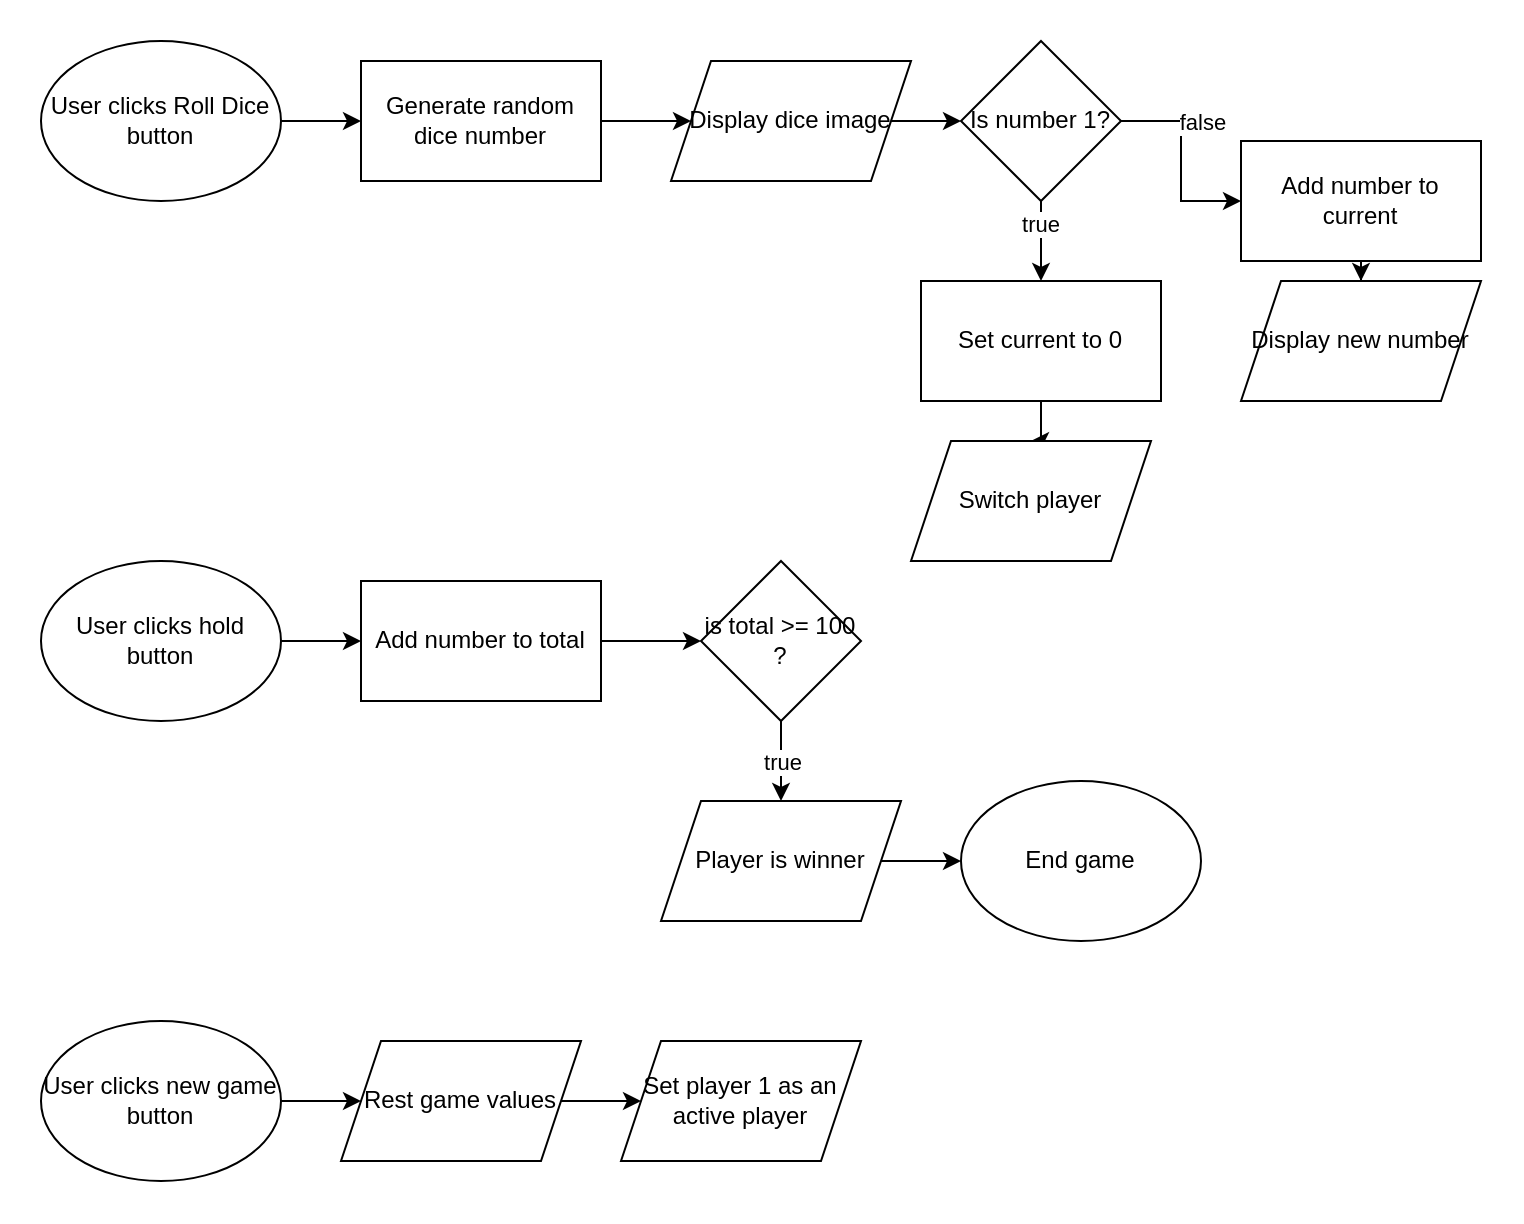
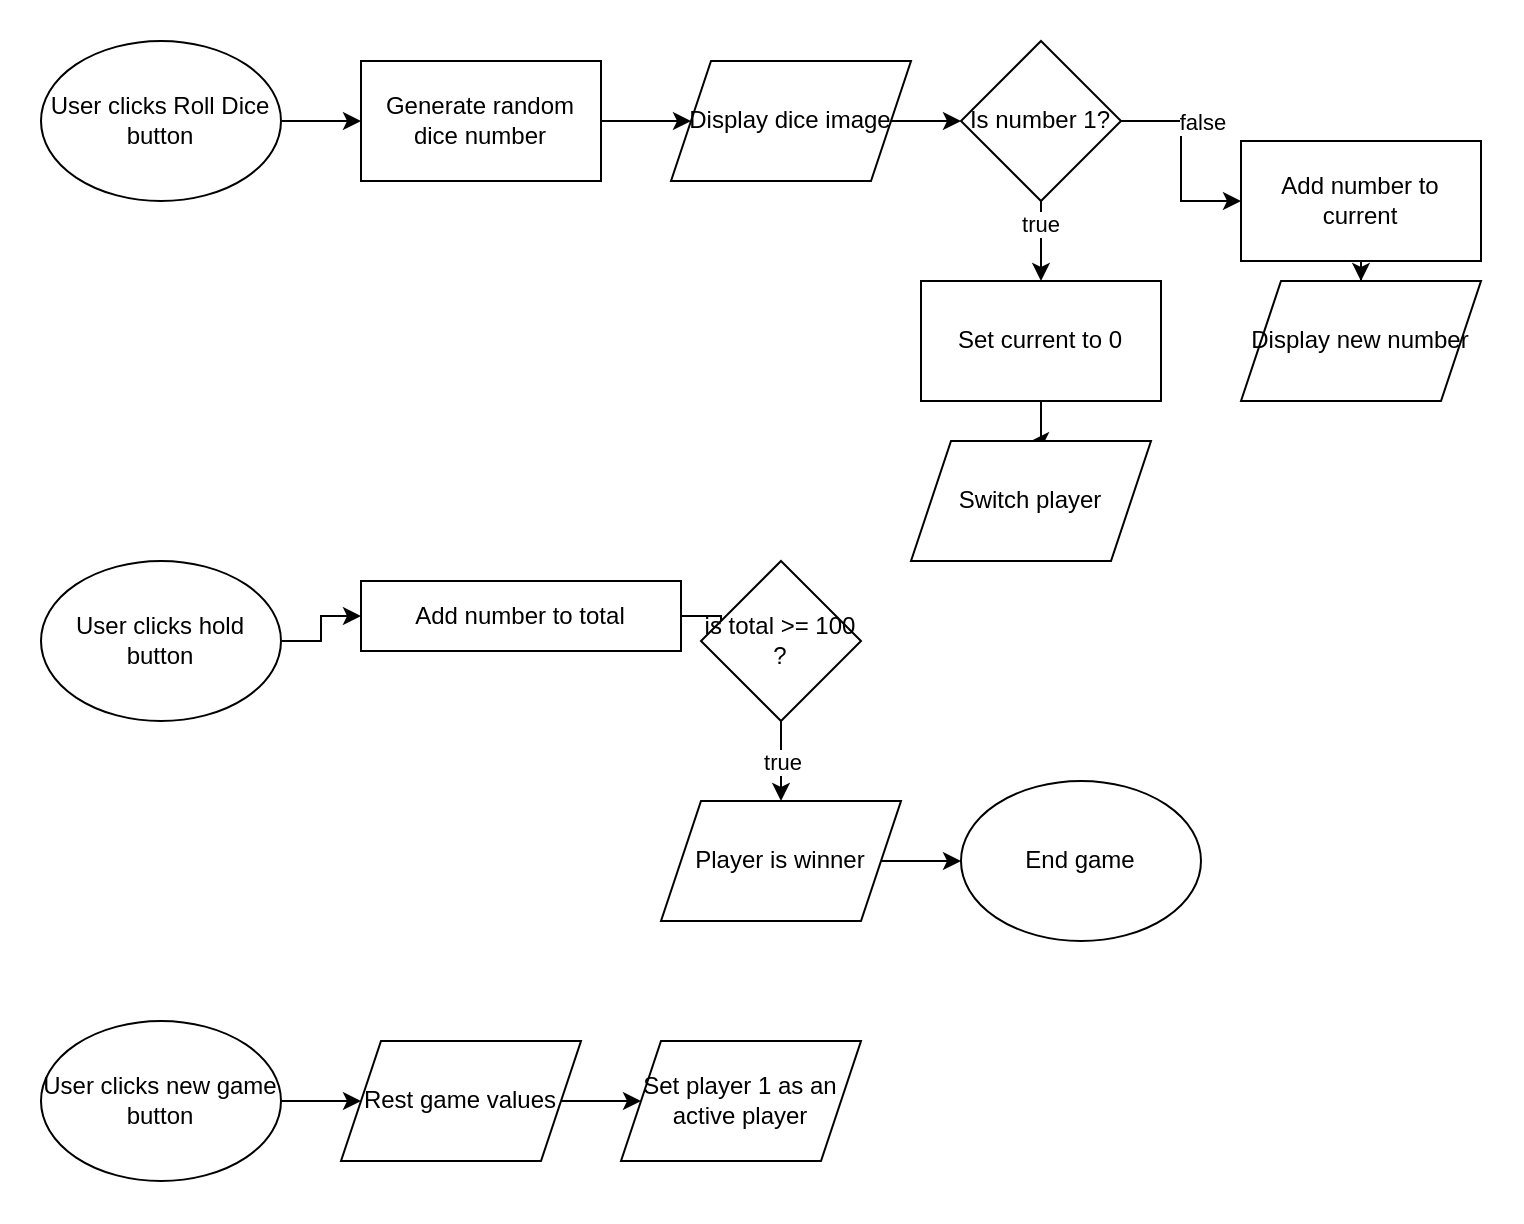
- <mxCell id="21" value="Add number to total" style="whiteSpace=wrap;html=1;" parent="1" vertex="1"><mxGeometry x="180" y="290" width="120" height="60" as="geometry" /></mxCell>
+ <mxCell id="21" value="Add number to total" style="whiteSpace=wrap;html=1;" parent="1" vertex="1"><mxGeometry x="180" y="290" width="160" height="35" as="geometry" /></mxCell>
